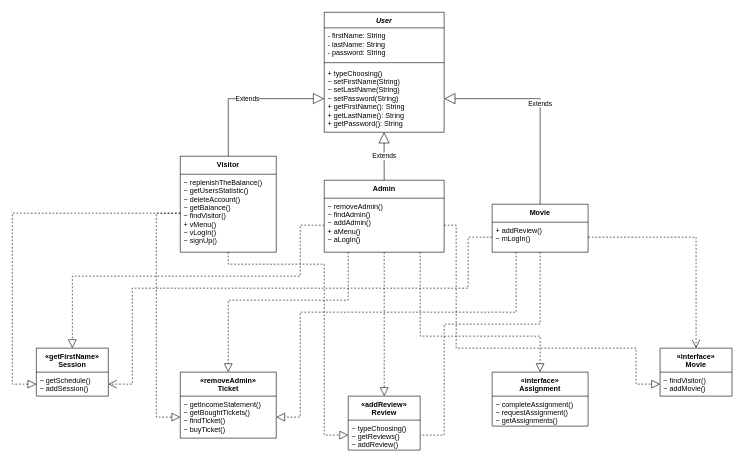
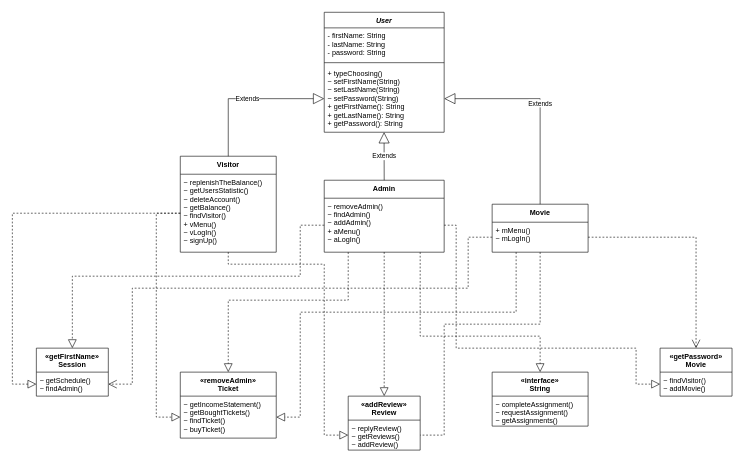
- <mxCell id="11" value="+ addReview()&#10;~ mLogIn()" style="text;strokeColor=none;fillColor=none;align=left;verticalAlign=top;spacingLeft=4;spacingRight=4;overflow=hidden;rotatable=0;points=[[0,0.5],[1,0.5]];portConstraint=eastwest;" parent="10" vertex="1"><mxGeometry y="30" width="160" height="50" as="geometry" /></mxCell>
+ <mxCell id="11" value="+ mMenu()&#10;~ mLogIn()" style="text;strokeColor=none;fillColor=none;align=left;verticalAlign=top;spacingLeft=4;spacingRight=4;overflow=hidden;rotatable=0;points=[[0,0.5],[1,0.5]];portConstraint=eastwest;" parent="10" vertex="1"><mxGeometry y="30" width="160" height="50" as="geometry" /></mxCell>
- <mxCell id="18" value="«interface»&#10;Movie" style="swimlane;fontStyle=1;childLayout=stackLayout;horizontal=1;startSize=40;fillColor=none;horizontalStack=0;resizeParent=1;resizeParentMax=0;resizeLast=0;collapsible=1;marginBottom=0;" parent="1" vertex="1"><mxGeometry x="1100" y="580" width="120" height="80" as="geometry" /></mxCell>
+ <mxCell id="18" value="«getPassword»&#10;Movie" style="swimlane;fontStyle=1;childLayout=stackLayout;horizontal=1;startSize=40;fillColor=none;horizontalStack=0;resizeParent=1;resizeParentMax=0;resizeLast=0;collapsible=1;marginBottom=0;" parent="1" vertex="1"><mxGeometry x="1100" y="580" width="120" height="80" as="geometry" /></mxCell>
- <mxCell id="15" value="~ getSchedule()&#10;~ addSession()&#10;" style="text;strokeColor=none;fillColor=none;align=left;verticalAlign=top;spacingLeft=4;spacingRight=4;overflow=hidden;rotatable=0;points=[[0,0.5],[1,0.5]];portConstraint=eastwest;" parent="14" vertex="1"><mxGeometry y="40" width="120" height="40" as="geometry" /></mxCell>
+ <mxCell id="15" value="~ getSchedule()&#10;~ findAdmin()&#10;" style="text;strokeColor=none;fillColor=none;align=left;verticalAlign=top;spacingLeft=4;spacingRight=4;overflow=hidden;rotatable=0;points=[[0,0.5],[1,0.5]];portConstraint=eastwest;" parent="14" vertex="1"><mxGeometry y="40" width="120" height="40" as="geometry" /></mxCell>
- <mxCell id="20" value="«interface»&#10;Assignment" style="swimlane;fontStyle=1;childLayout=stackLayout;horizontal=1;startSize=40;fillColor=none;horizontalStack=0;resizeParent=1;resizeParentMax=0;resizeLast=0;collapsible=1;marginBottom=0;" parent="1" vertex="1"><mxGeometry x="820" y="620" width="160" height="90" as="geometry" /></mxCell>
+ <mxCell id="20" value="«interface»&#10;String" style="swimlane;fontStyle=1;childLayout=stackLayout;horizontal=1;startSize=40;fillColor=none;horizontalStack=0;resizeParent=1;resizeParentMax=0;resizeLast=0;collapsible=1;marginBottom=0;" parent="1" vertex="1"><mxGeometry x="820" y="620" width="160" height="90" as="geometry" /></mxCell>
- <mxCell id="17" value="~ typeChoosing()&#10;~ getReviews()&#10;~ addReview()&#10;" style="text;strokeColor=none;fillColor=none;align=left;verticalAlign=top;spacingLeft=4;spacingRight=4;overflow=hidden;rotatable=0;points=[[0,0.5],[1,0.5]];portConstraint=eastwest;" parent="16" vertex="1"><mxGeometry y="40" width="120" height="50" as="geometry" /></mxCell>
+ <mxCell id="17" value="~ replyReview()&#10;~ getReviews()&#10;~ addReview()&#10;" style="text;strokeColor=none;fillColor=none;align=left;verticalAlign=top;spacingLeft=4;spacingRight=4;overflow=hidden;rotatable=0;points=[[0,0.5],[1,0.5]];portConstraint=eastwest;" parent="16" vertex="1"><mxGeometry y="40" width="120" height="50" as="geometry" /></mxCell>
